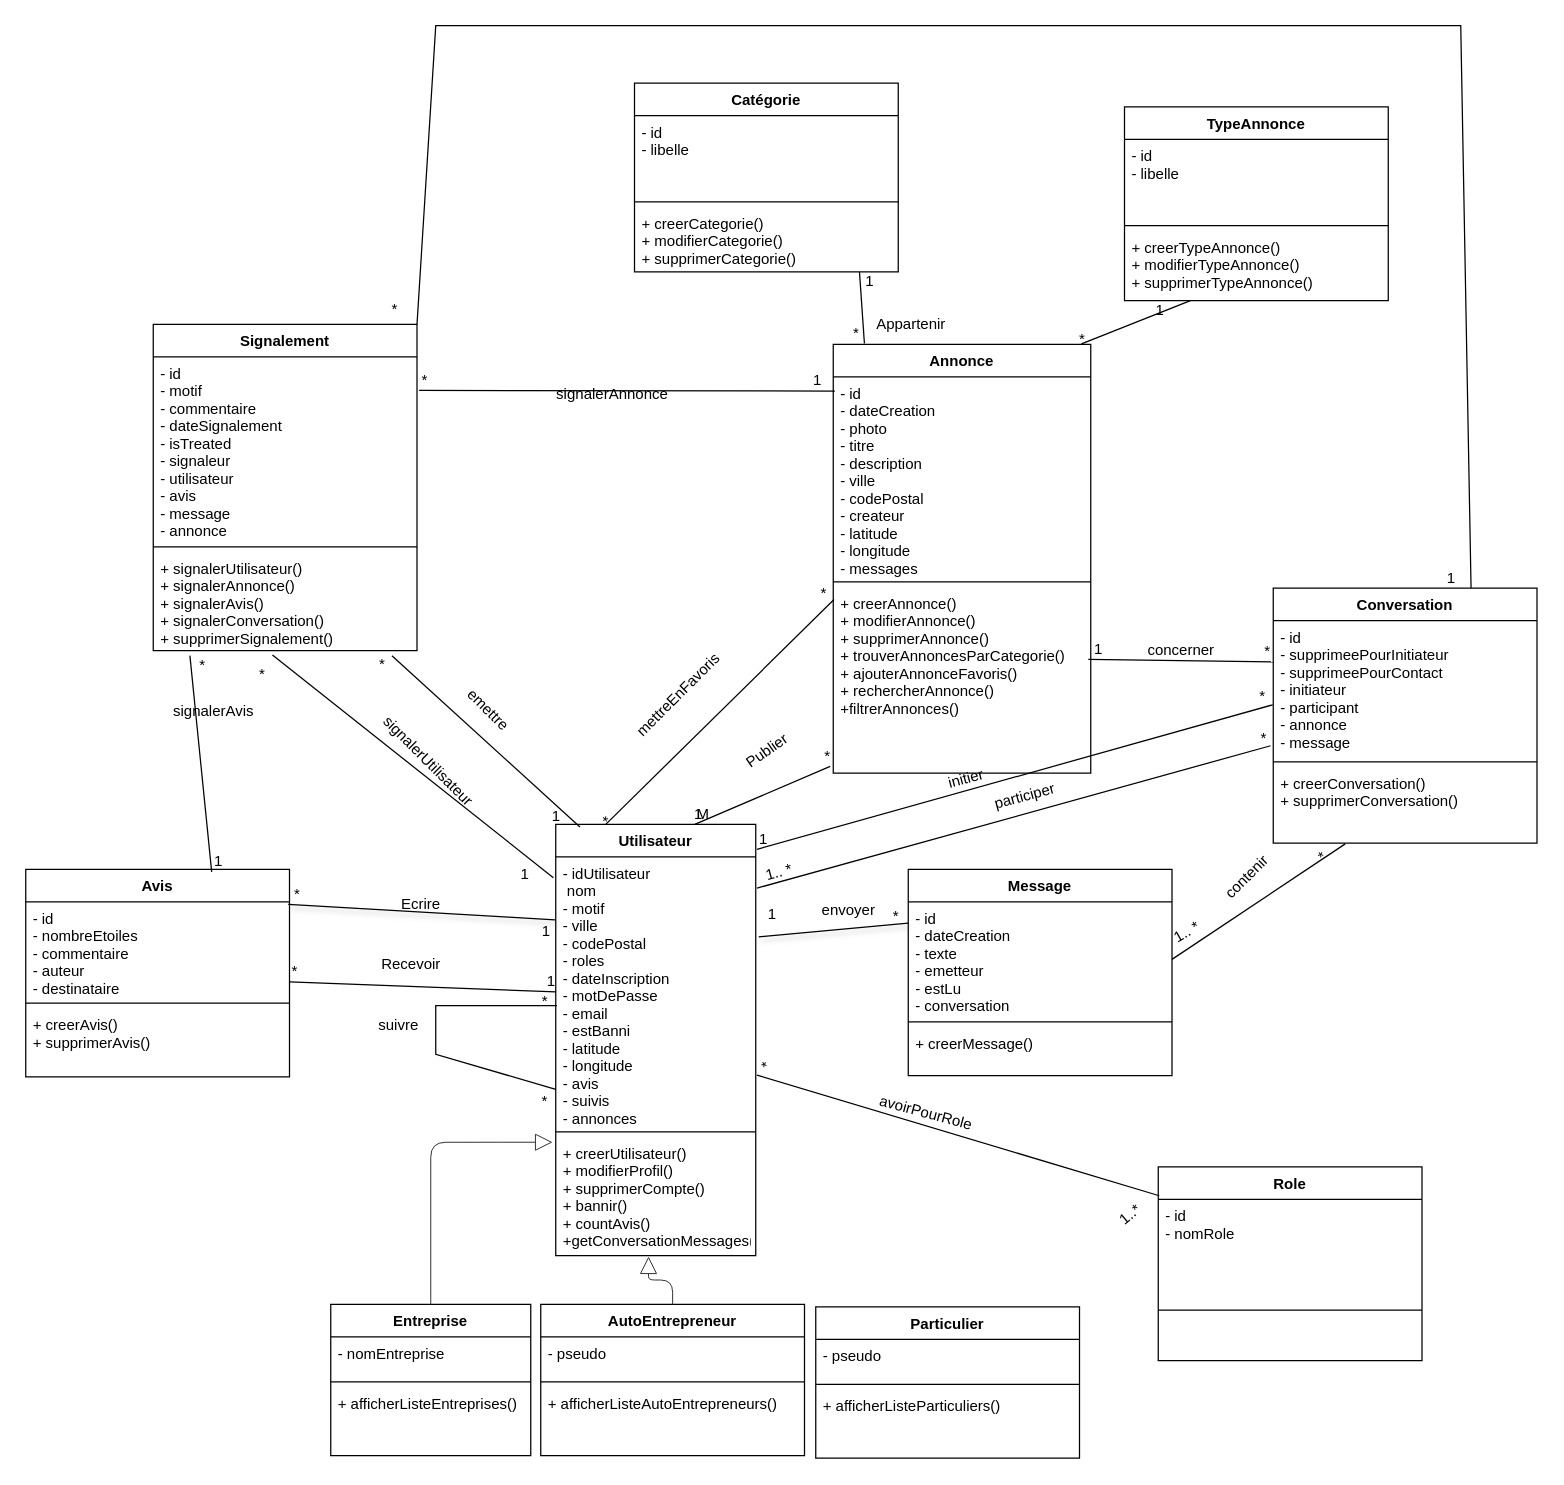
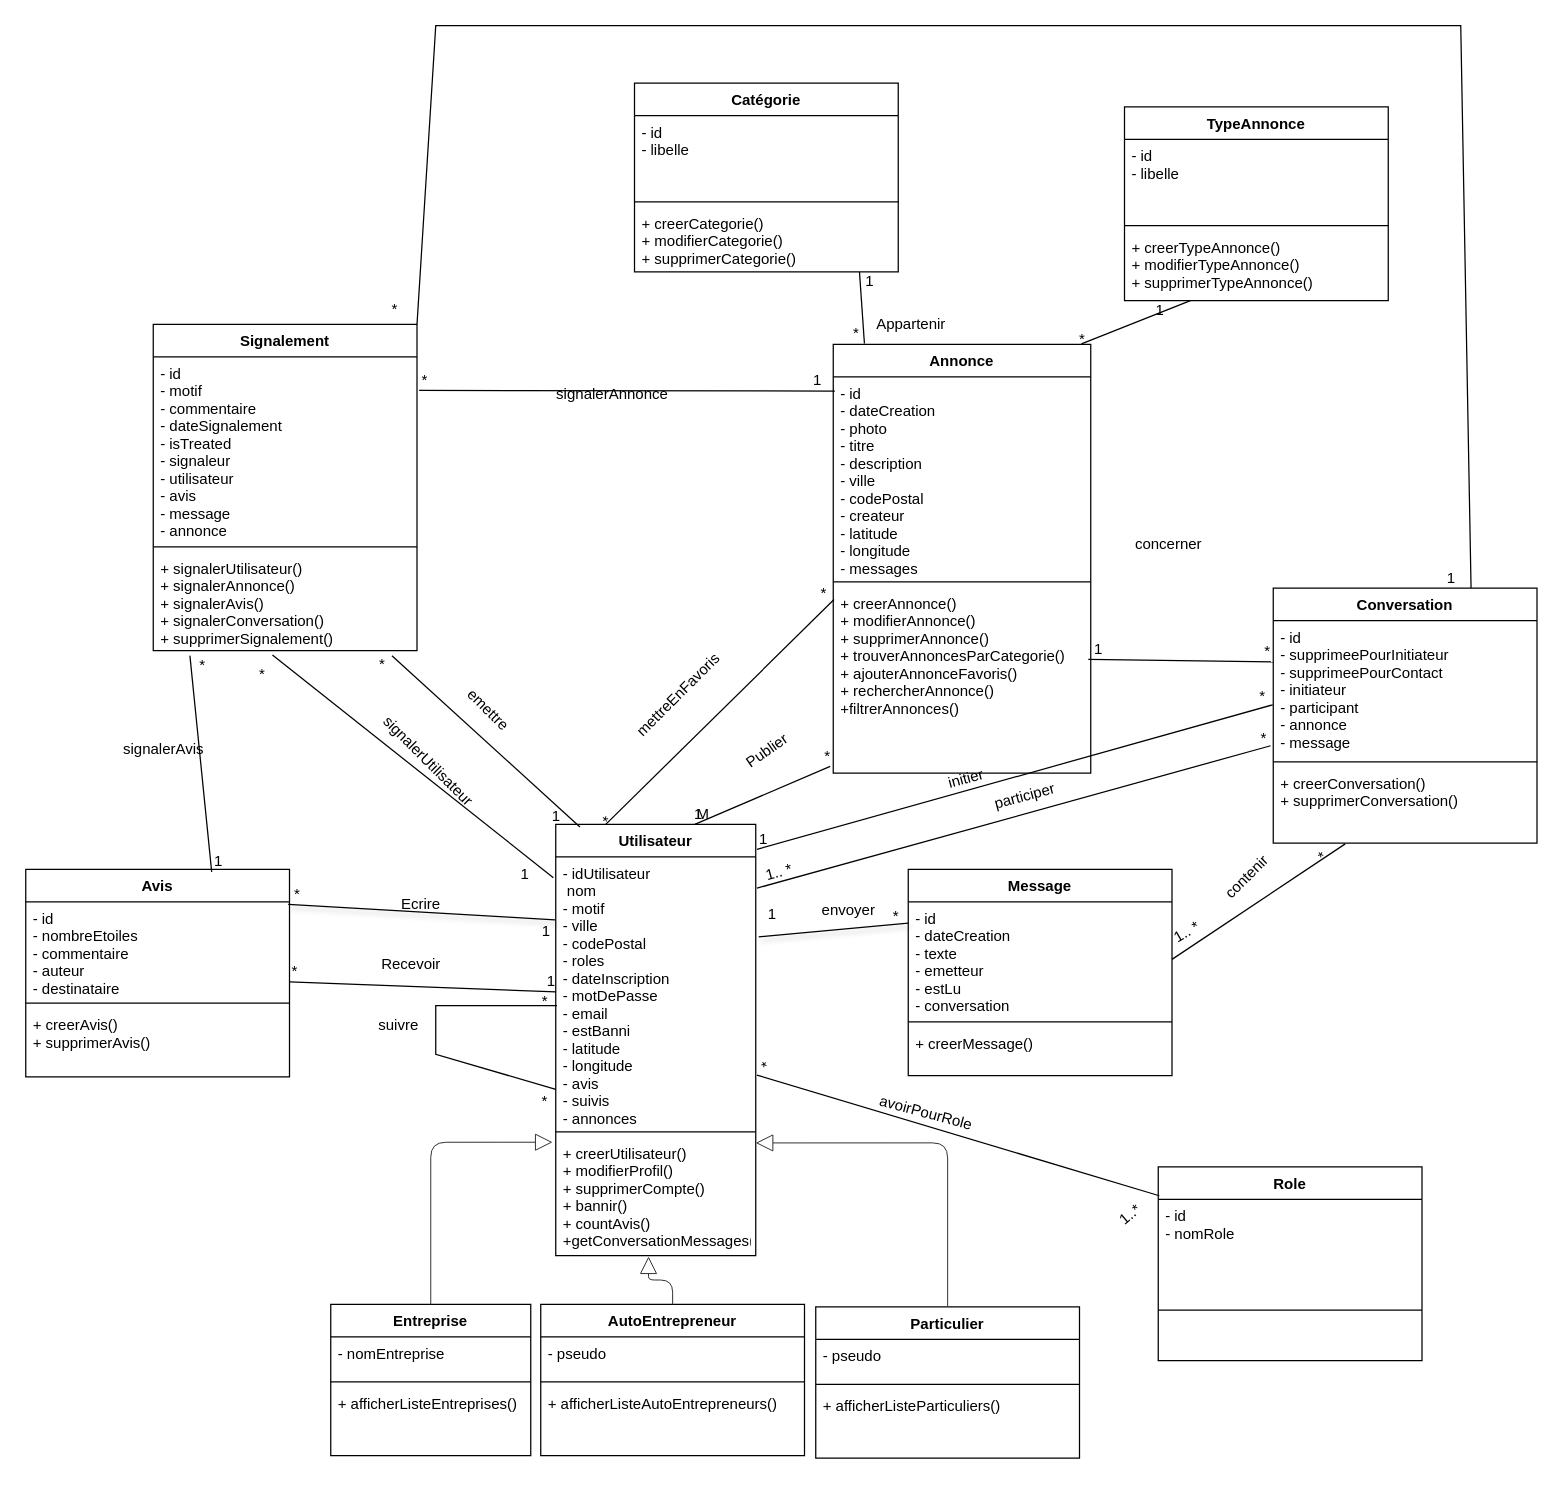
- <mxCell id="75" value="concerner" style="text;html=1;align=center;verticalAlign=middle;resizable=0;points=[];autosize=1;strokeColor=none;fillColor=none;fontColor=#000000;" parent="1" vertex="1"><mxGeometry x="908" y="507" width="71" height="26" as="geometry" /></mxCell>
+ <mxCell id="75" value="concerner" style="text;html=1;align=center;verticalAlign=middle;resizable=0;points=[];autosize=1;strokeColor=none;fillColor=none;fontColor=#000000;" parent="1" vertex="1"><mxGeometry x="898" y="422" width="71" height="26" as="geometry" /></mxCell>
- <mxCell id="91" value="signalerAvis" style="text;html=1;align=center;verticalAlign=middle;resizable=0;points=[];autosize=1;strokeColor=none;fillColor=none;fontColor=#000000;" parent="1" vertex="1"><mxGeometry x="129" y="556" width="82" height="26" as="geometry" /></mxCell>
+ <mxCell id="91" value="signalerAvis" style="text;html=1;align=center;verticalAlign=middle;resizable=0;points=[];autosize=1;strokeColor=none;fillColor=none;fontColor=#000000;" parent="1" vertex="1"><mxGeometry x="89" y="586" width="82" height="26" as="geometry" /></mxCell>
+ <mxCell id="115" value="" style="html=1;jettySize=18;whiteSpace=wrap;fontSize=13;strokeColor=#333333;strokeOpacity=100;strokeWidth=0.8;rounded=1;arcSize=24;edgeStyle=orthogonalEdgeStyle;startArrow=none;endArrow=block;endFill=0;endSize=12;exitX=0.5;exitY=0;exitDx=0;exitDy=0;entryX=1;entryY=0.051;entryDx=0;entryDy=0;entryPerimeter=0;" parent="1" source="18" target="5" edge="1"><mxGeometry width="100" height="100" relative="1" as="geometry"><Array as="points" /><mxPoint x="824" y="938" as="sourcePoint" /><mxPoint x="899" y="938" as="targetPoint" /></mxGeometry></mxCell>
